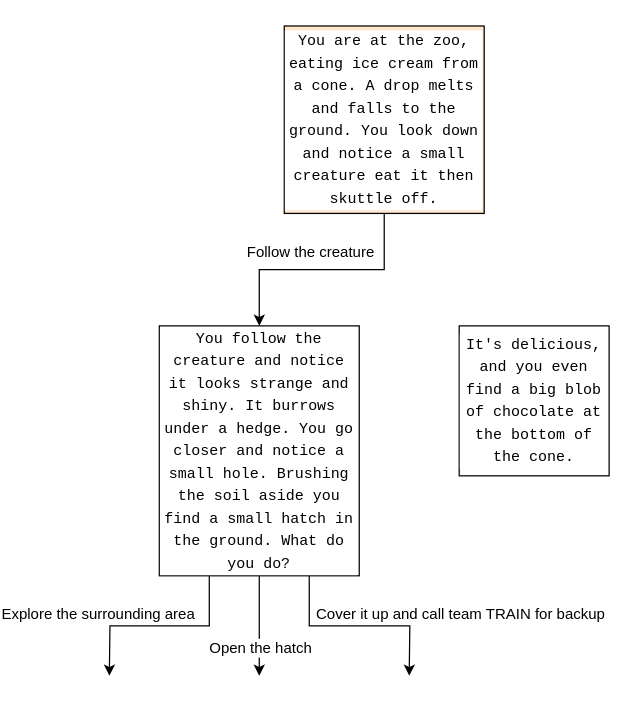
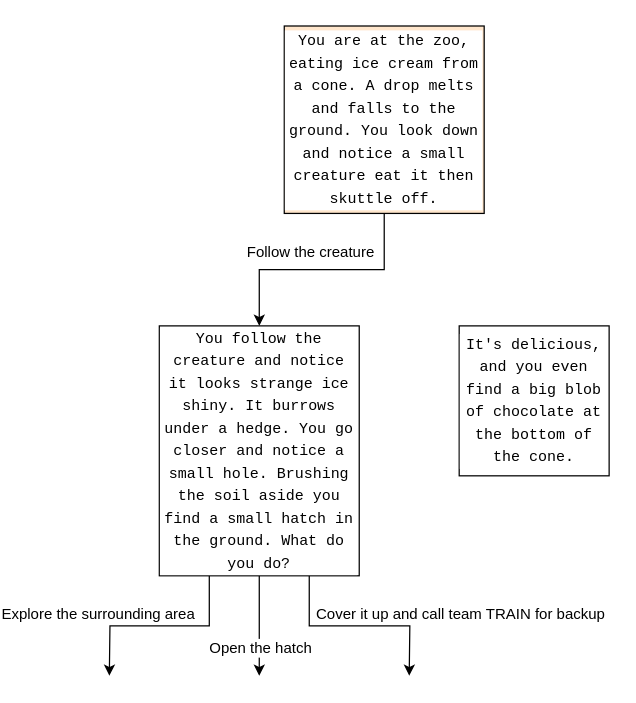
- <mxCell id="12" value="&lt;div style=&quot;font-family: &amp;quot;menlo&amp;quot;, &amp;quot;monaco&amp;quot;, &amp;quot;courier new&amp;quot;, monospace; font-weight: normal; font-size: 12px; line-height: 18px;&quot;&gt;&lt;div&gt;&lt;span style=&quot;&quot;&gt;You follow the creature and notice it looks strange and shiny.  It burrows under a hedge.  You go closer and notice a small hole.  Brushing the soil aside you find a small hatch in the ground.  What do you do?&lt;/span&gt;&lt;/div&gt;&lt;/div&gt;" style="rounded=0;whiteSpace=wrap;html=1;fontColor=default;labelBackgroundColor=default;" vertex="1" parent="1"><mxGeometry x="60" y="260" width="160" height="200" as="geometry" /></mxCell>
+ <mxCell id="12" value="&lt;div style=&quot;font-family: &amp;quot;menlo&amp;quot;, &amp;quot;monaco&amp;quot;, &amp;quot;courier new&amp;quot;, monospace; font-weight: normal; font-size: 12px; line-height: 18px;&quot;&gt;&lt;div&gt;&lt;span style=&quot;&quot;&gt;You follow the creature and notice it looks strange ice shiny.  It burrows under a hedge.  You go closer and notice a small hole.  Brushing the soil aside you find a small hatch in the ground.  What do you do?&lt;/span&gt;&lt;/div&gt;&lt;/div&gt;" style="rounded=0;whiteSpace=wrap;html=1;fontColor=default;labelBackgroundColor=default;" vertex="1" parent="1"><mxGeometry x="60" y="260" width="160" height="200" as="geometry" /></mxCell>
